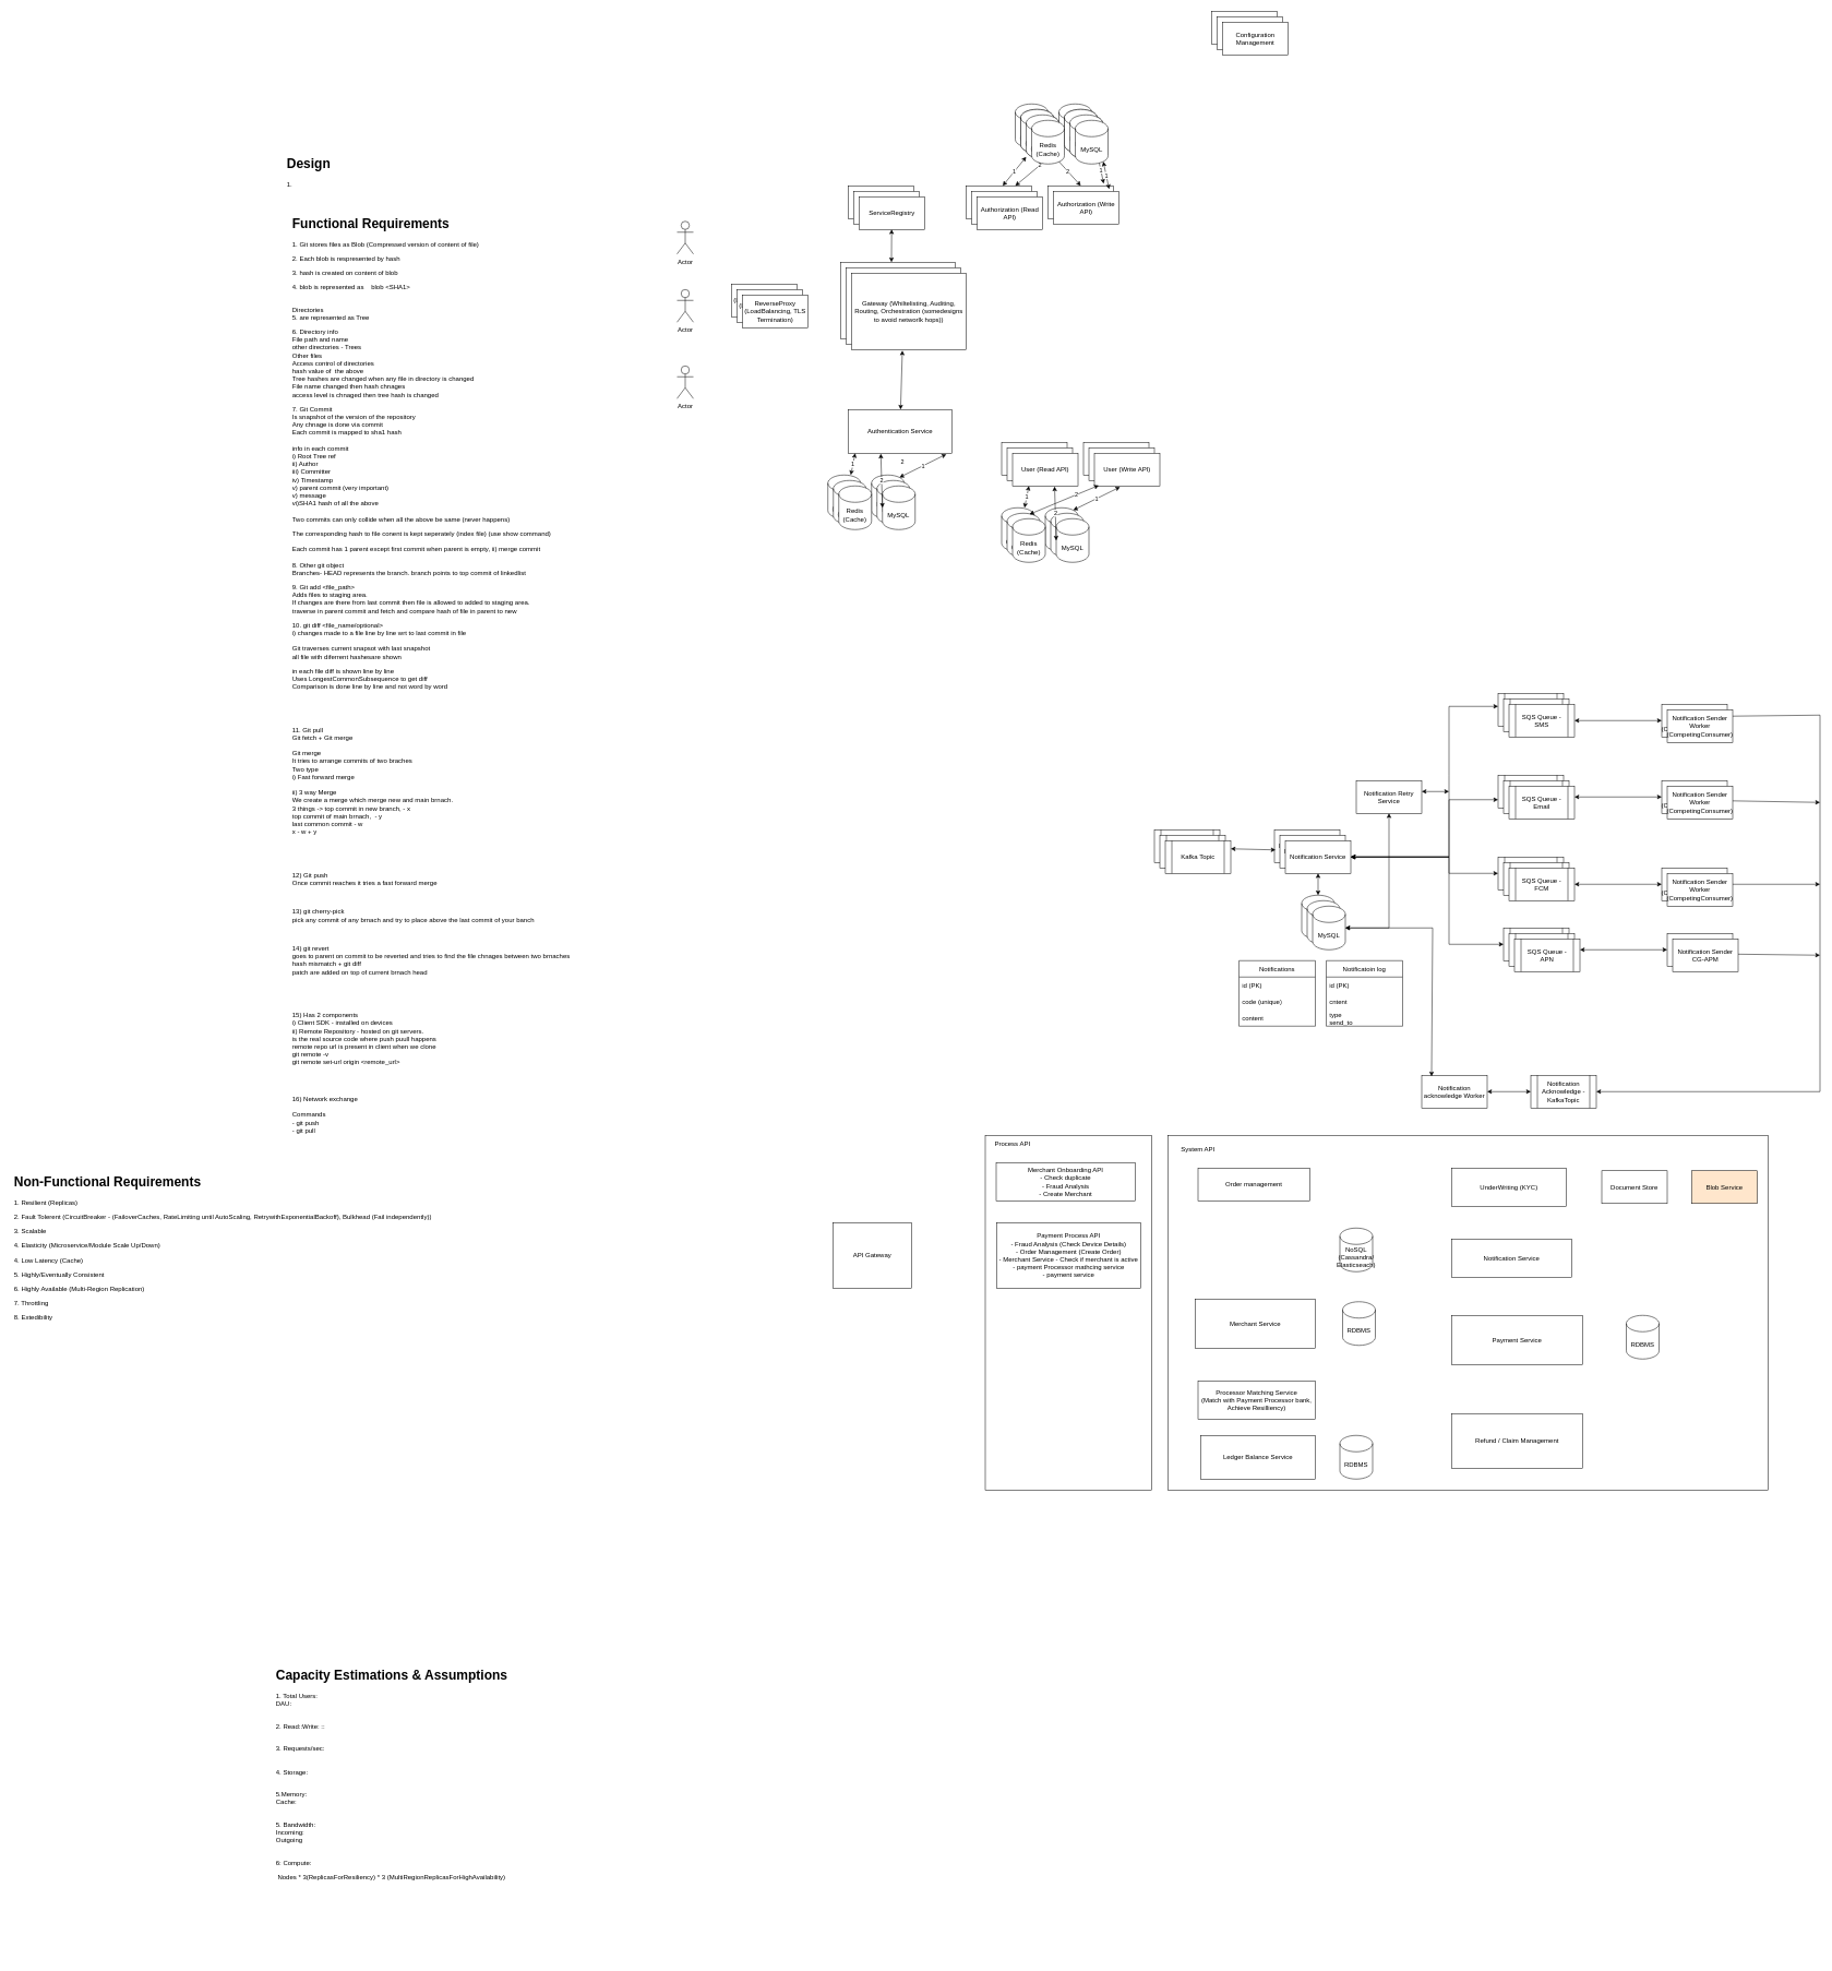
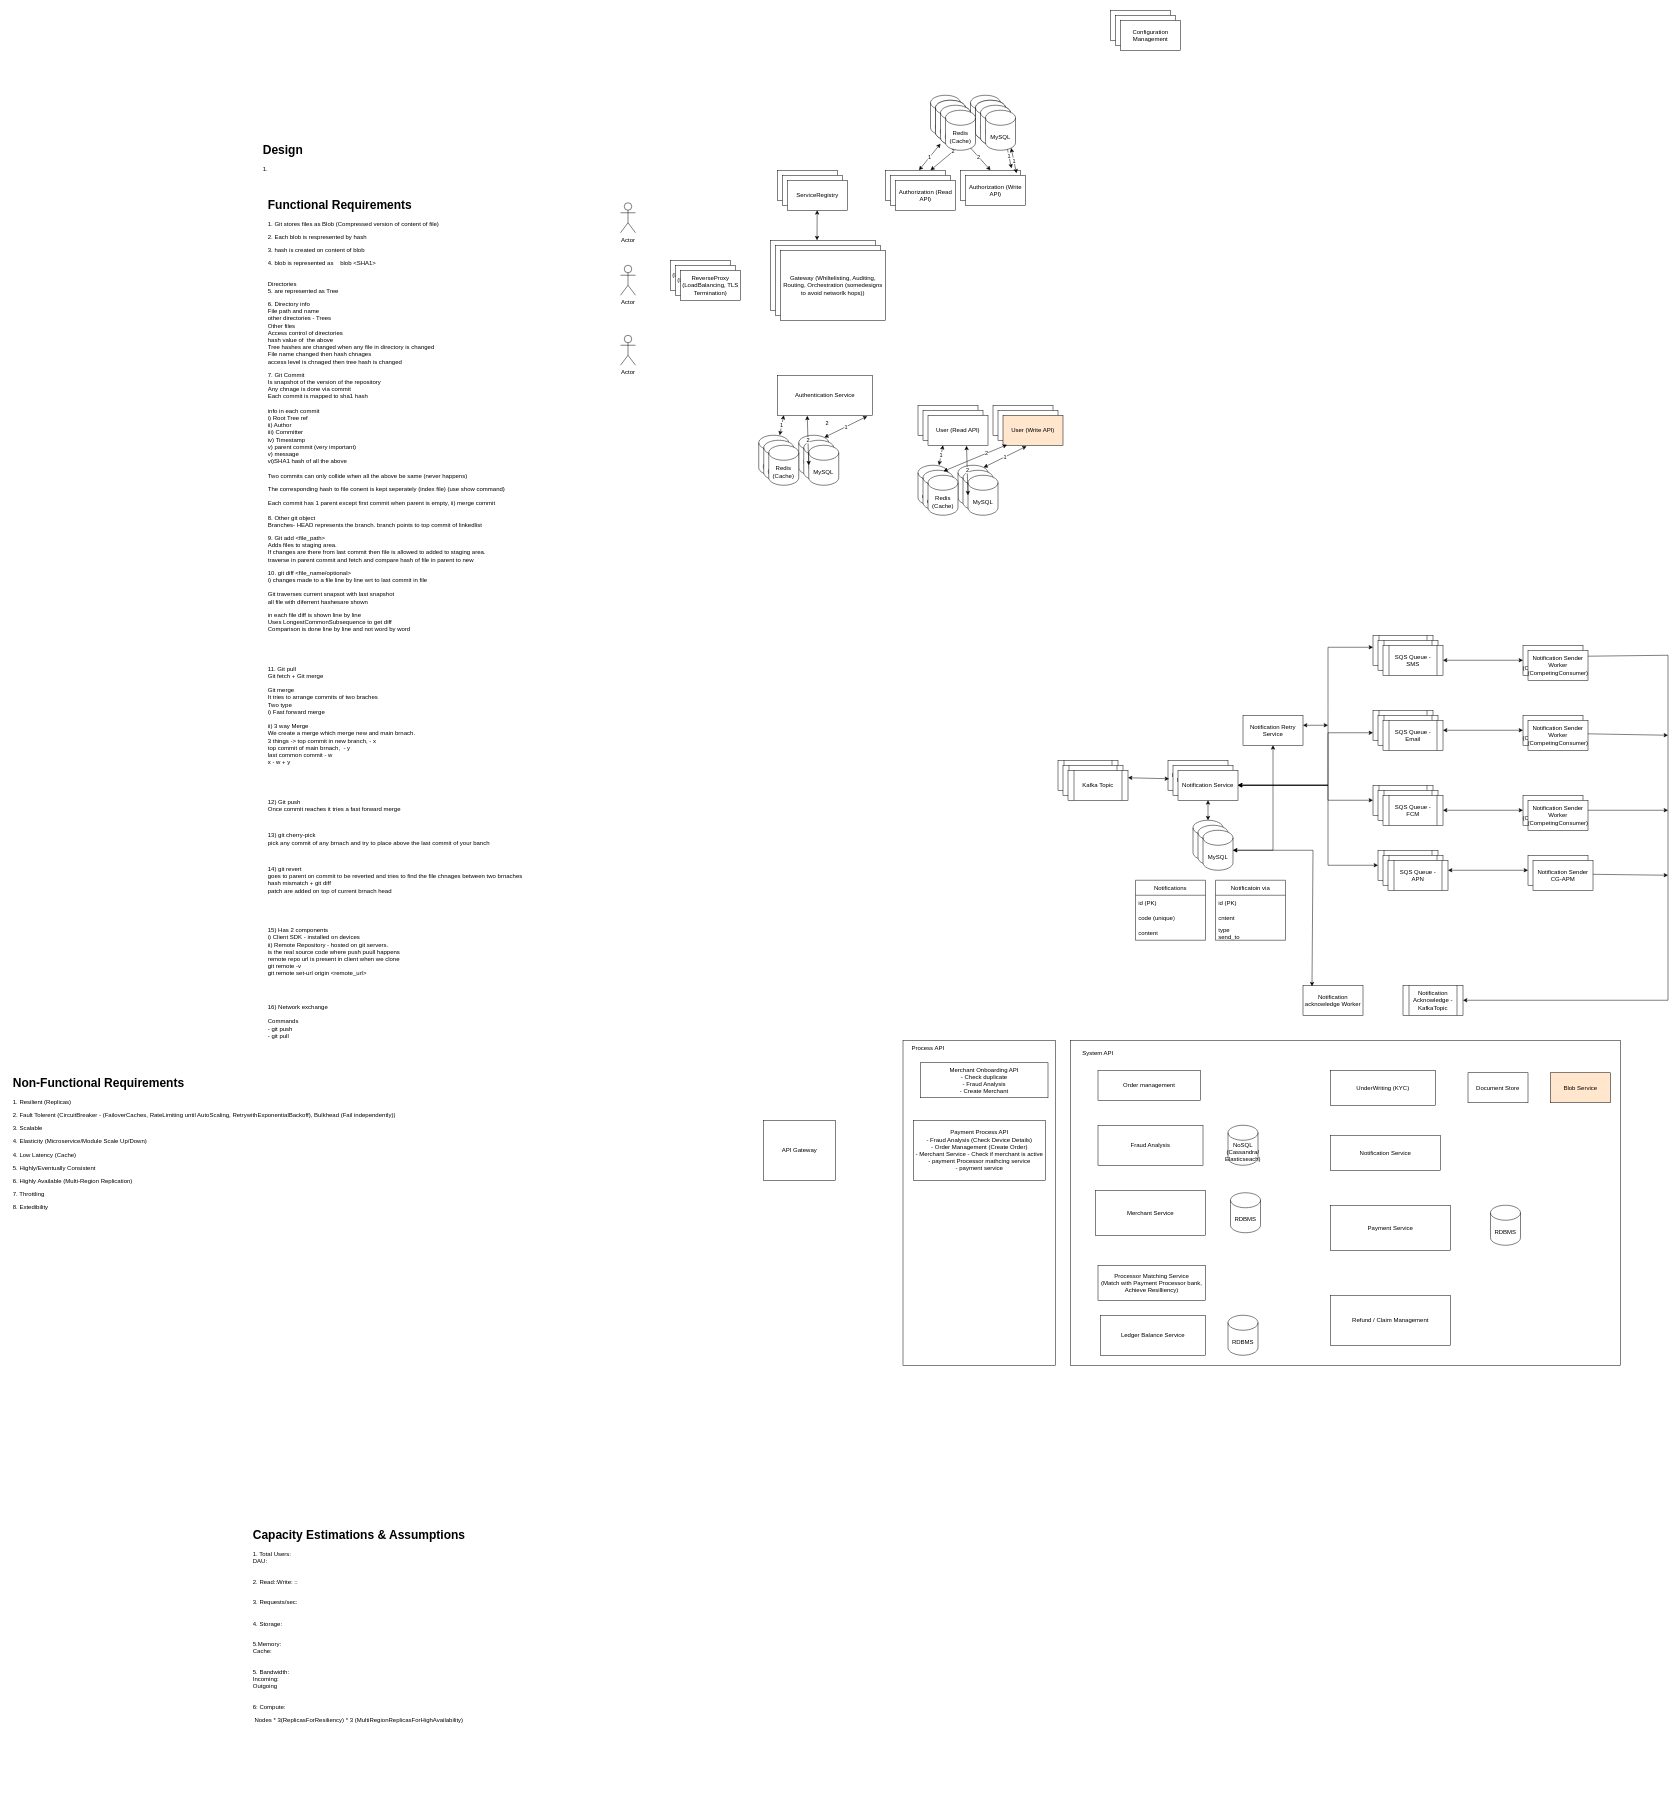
- <mxCell id="72" value="" style="endArrow=classic;startArrow=classic;html=1;rounded=0;entryX=0.443;entryY=1.014;entryDx=0;entryDy=0;entryPerimeter=0;" parent="1" source="50" target="9" edge="1"><mxGeometry width="50" height="50" relative="1" as="geometry"><mxPoint x="1970" y="790" as="sourcePoint" /><mxPoint x="2020" y="740" as="targetPoint" /></mxGeometry></mxCell>
- <mxCell id="45" value="User (Write API)" style="rounded=0;whiteSpace=wrap;html=1;" parent="1" vertex="1"><mxGeometry x="2005" y="830" width="120" height="60" as="geometry" /></mxCell>
+ <mxCell id="45" value="User (Write API)" style="rounded=0;whiteSpace=wrap;html=1;fillColor=#ffe6cc;" parent="1" vertex="1"><mxGeometry x="2005" y="830" width="120" height="60" as="geometry" /></mxCell>
- <mxCell id="111" value="Notificatoin log" style="swimlane;fontStyle=0;childLayout=stackLayout;horizontal=1;startSize=30;horizontalStack=0;resizeParent=1;resizeParentMax=0;resizeLast=0;collapsible=1;marginBottom=0;whiteSpace=wrap;html=1;" parent="1" vertex="1"><mxGeometry x="2430" y="1760" width="140" height="120" as="geometry" /></mxCell>
+ <mxCell id="111" value="Notificatoin via" style="swimlane;fontStyle=0;childLayout=stackLayout;horizontal=1;startSize=30;horizontalStack=0;resizeParent=1;resizeParentMax=0;resizeLast=0;collapsible=1;marginBottom=0;whiteSpace=wrap;html=1;" parent="1" vertex="1"><mxGeometry x="2430" y="1760" width="140" height="120" as="geometry" /></mxCell>
- <mxCell id="117" value="" style="endArrow=classic;startArrow=classic;html=1;rounded=0;entryX=0;entryY=0.5;entryDx=0;entryDy=0;exitX=1;exitY=0.5;exitDx=0;exitDy=0;" parent="1" source="116" target="115" edge="1"><mxGeometry width="50" height="50" relative="1" as="geometry"><mxPoint x="2475" y="1370" as="sourcePoint" /><mxPoint x="2525" y="1320" as="targetPoint" /></mxGeometry></mxCell>
- <mxCell id="137" value="Merchant Onboarding API&lt;br&gt;- Check duplicate&lt;br&gt;&lt;div&gt;- Fraud Analysis&lt;/div&gt;&lt;div&gt;- Create Merchant&lt;br&gt;&lt;/div&gt;" style="rounded=0;whiteSpace=wrap;html=1;" parent="1" vertex="1"><mxGeometry x="1825" y="2130" width="255" height="70" as="geometry" /></mxCell>
+ <mxCell id="137" value="Merchant Onboarding API&lt;br&gt;- Check duplicate&lt;br&gt;&lt;div&gt;- Fraud Analysis&lt;/div&gt;&lt;div&gt;- Create Merchant&lt;br&gt;&lt;/div&gt;" style="rounded=0;whiteSpace=wrap;html=1;" parent="1" vertex="1"><mxGeometry x="1840" y="2125" width="255" height="70" as="geometry" /></mxCell>
+ <mxCell id="139" value="Fraud Analysis" style="rounded=0;whiteSpace=wrap;html=1;" parent="1" vertex="1"><mxGeometry x="2195" y="2250" width="210" height="80" as="geometry" /></mxCell>
